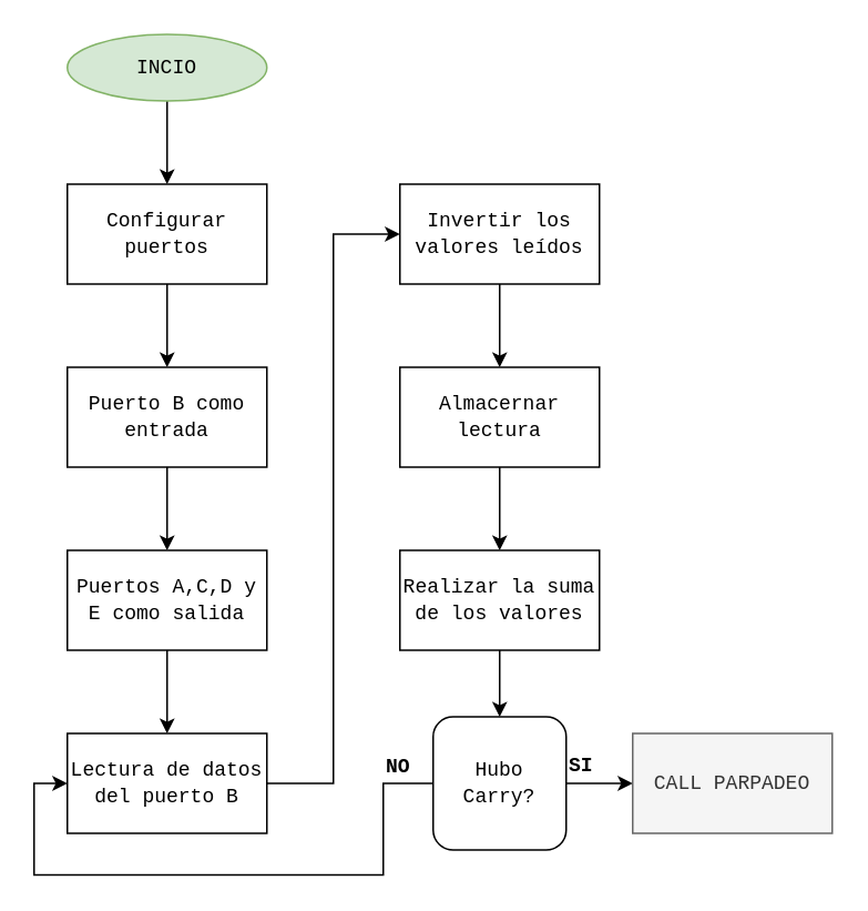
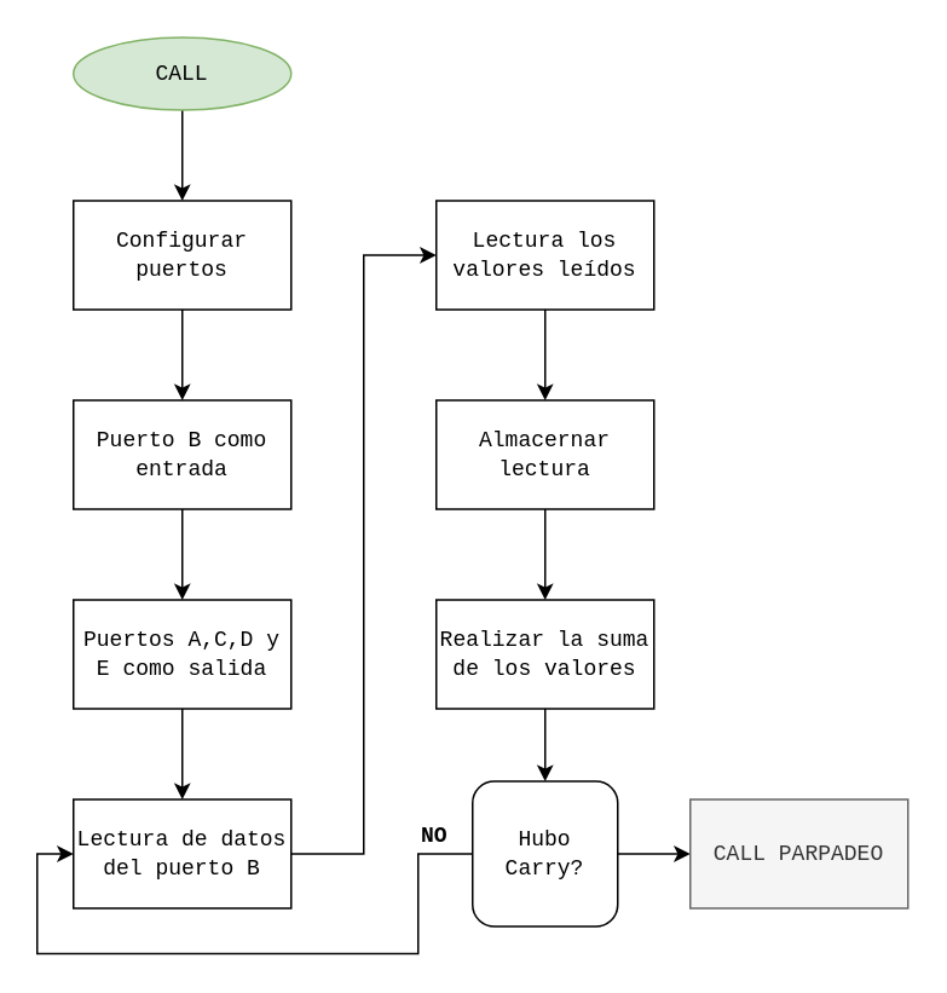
- <mxCell id="3" value="&lt;font face=&quot;Courier New&quot;&gt;INCIO&lt;/font&gt;" style="ellipse;whiteSpace=wrap;html=1;fillColor=#d5e8d4;strokeColor=#82b366;" parent="1" vertex="1"><mxGeometry x="40" y="20" width="120" height="40" as="geometry" /></mxCell>
+ <mxCell id="3" value="&lt;font face=&quot;Courier New&quot;&gt;CALL&lt;/font&gt;" style="ellipse;whiteSpace=wrap;html=1;fillColor=#d5e8d4;strokeColor=#82b366;" parent="1" vertex="1"><mxGeometry x="40" y="20" width="120" height="40" as="geometry" /></mxCell>
- <mxCell id="13" value="&lt;font face=&quot;Courier New&quot;&gt;Invertir los valores leídos&lt;br&gt;&lt;/font&gt;" style="rounded=0;whiteSpace=wrap;html=1;" parent="1" vertex="1"><mxGeometry x="240" y="110" width="120" height="60" as="geometry" /></mxCell>
+ <mxCell id="13" value="&lt;font face=&quot;Courier New&quot;&gt;Lectura los valores leídos&lt;br&gt;&lt;/font&gt;" style="rounded=0;whiteSpace=wrap;html=1;" parent="1" vertex="1"><mxGeometry x="240" y="110" width="120" height="60" as="geometry" /></mxCell>
- <mxCell id="23" value="&lt;font face=&quot;Courier New&quot;&gt;&lt;b&gt;SI&lt;/b&gt;&lt;/font&gt;" style="text;html=1;resizable=0;points=[];autosize=1;align=left;verticalAlign=top;spacingTop=-4;" vertex="1" parent="1"><mxGeometry x="340" y="449" width="30" height="20" as="geometry" /></mxCell>
